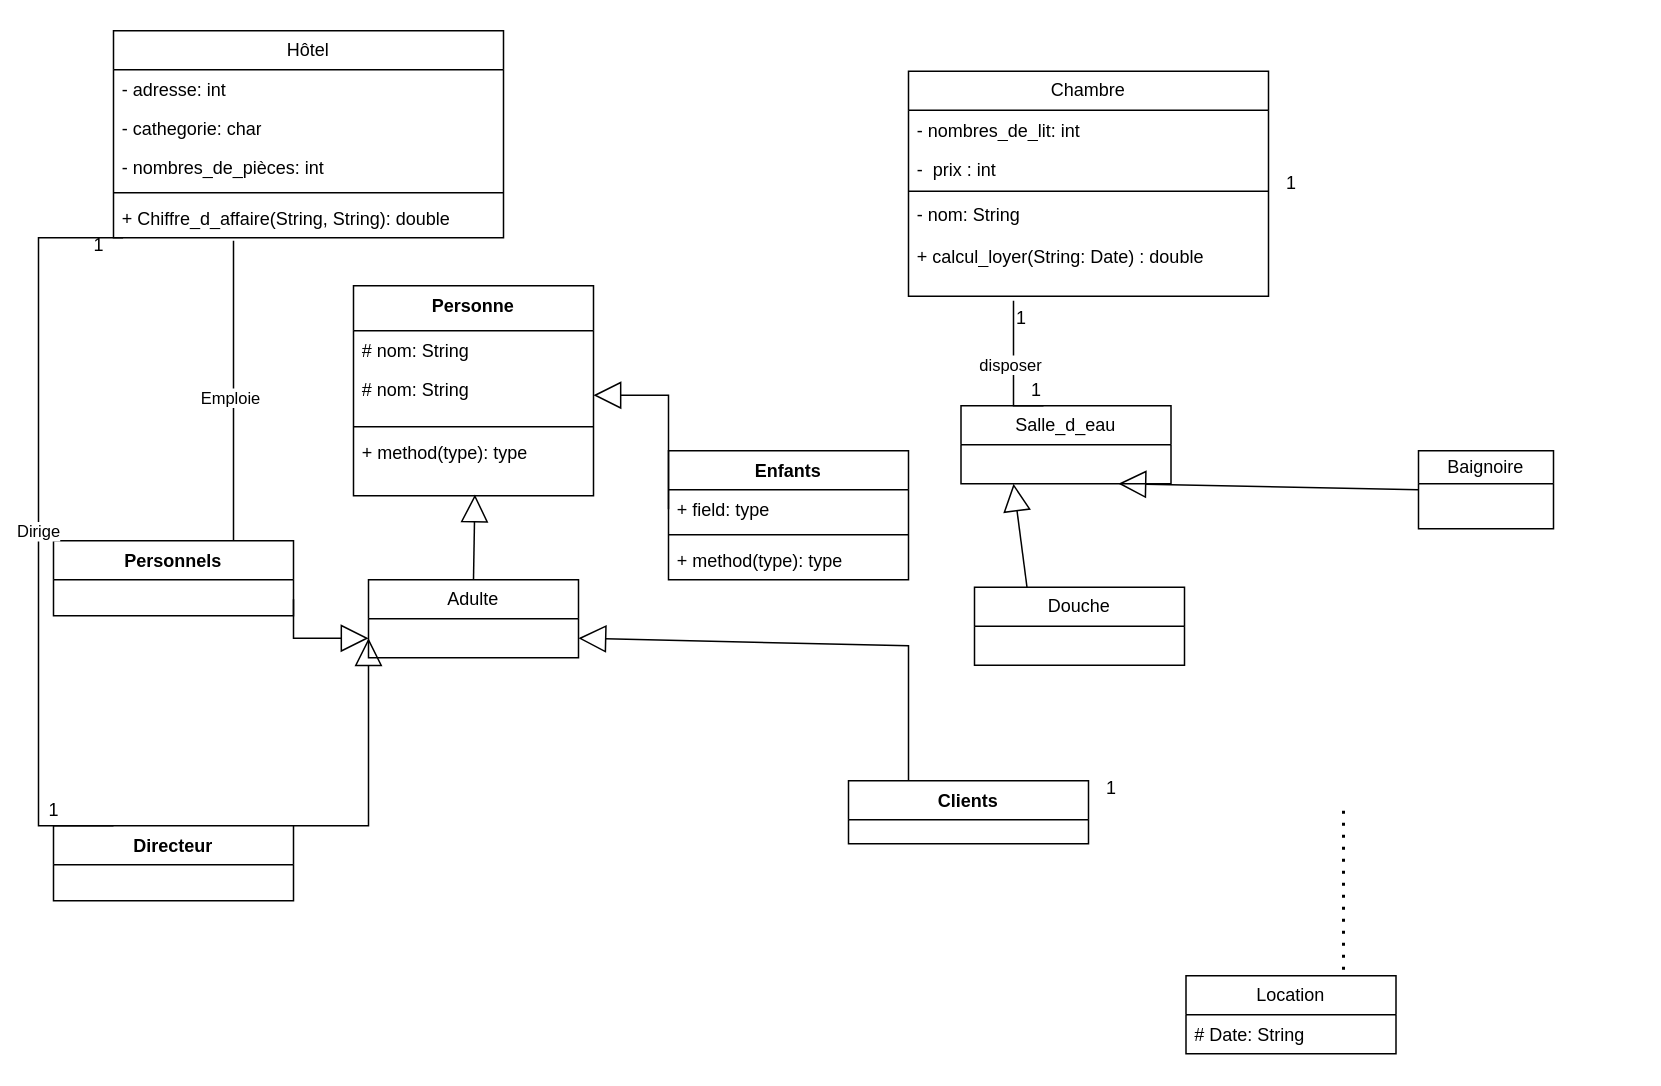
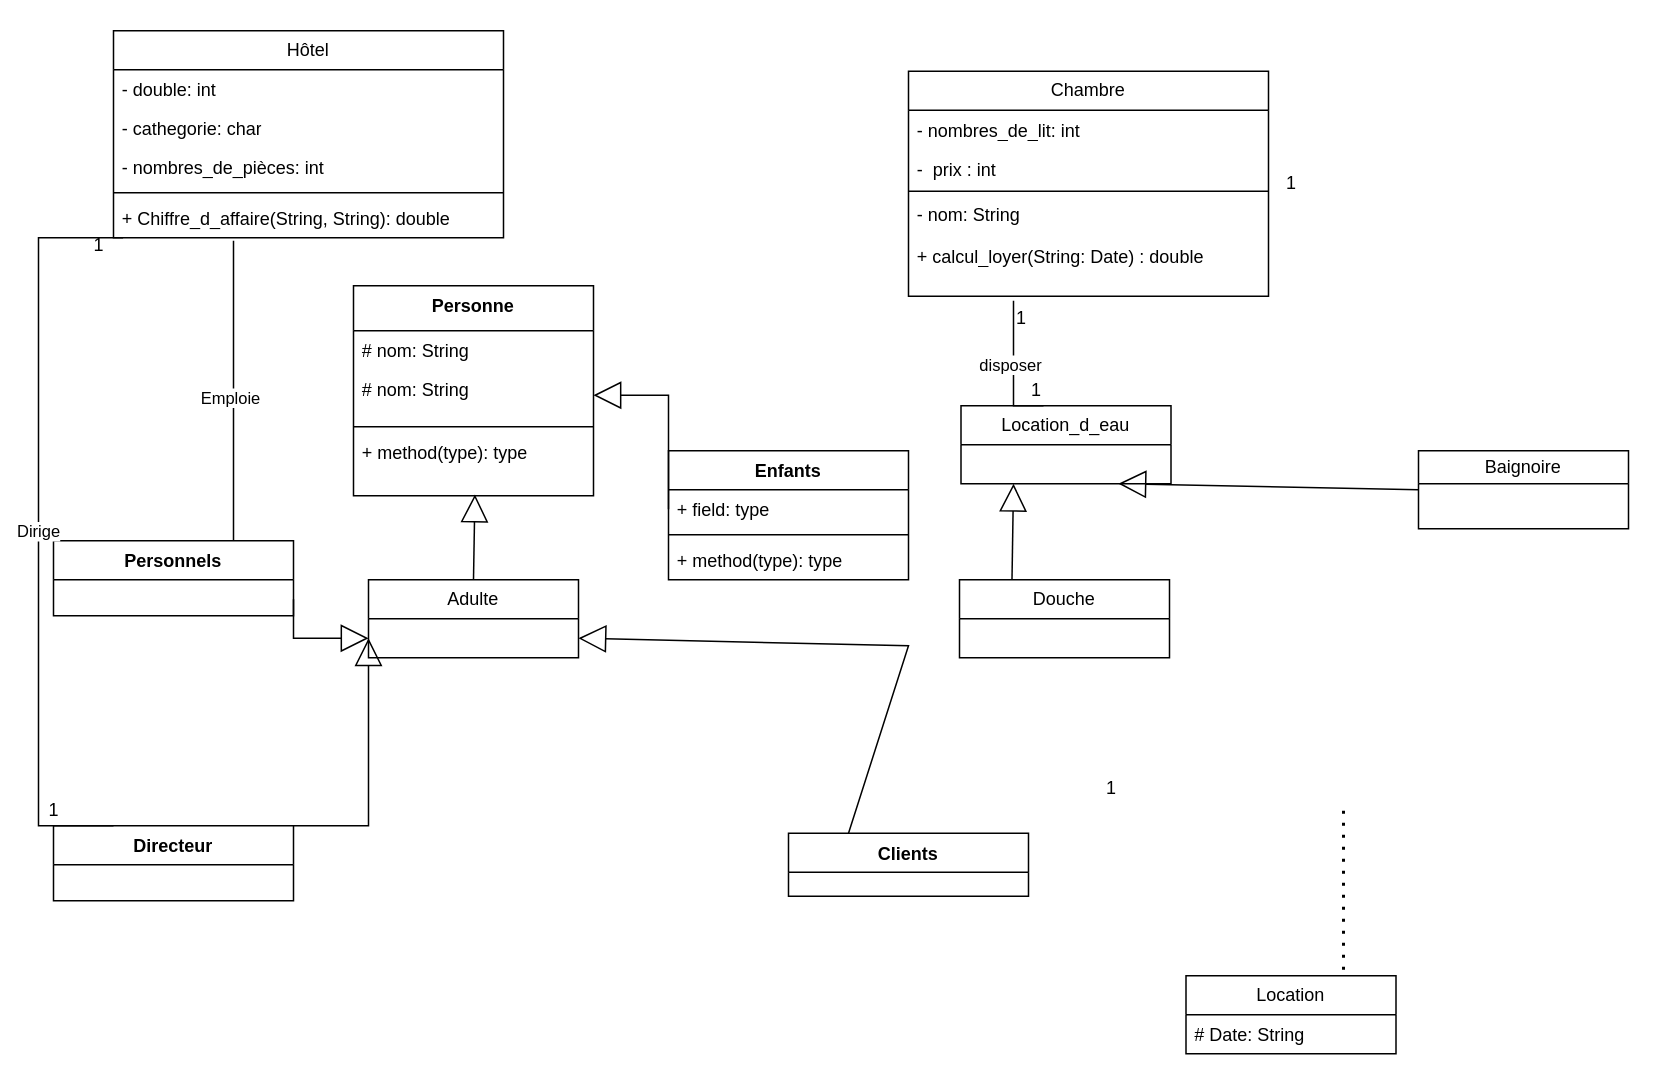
- <mxCell id="3" value="- adresse: int&amp;nbsp;" style="text;strokeColor=none;fillColor=none;align=left;verticalAlign=top;spacingLeft=4;spacingRight=4;overflow=hidden;rotatable=0;points=[[0,0.5],[1,0.5]];portConstraint=eastwest;whiteSpace=wrap;html=1;" parent="2" vertex="1"><mxGeometry y="26" width="260" height="26" as="geometry" /></mxCell>
+ <mxCell id="3" value="- double: int&amp;nbsp;" style="text;strokeColor=none;fillColor=none;align=left;verticalAlign=top;spacingLeft=4;spacingRight=4;overflow=hidden;rotatable=0;points=[[0,0.5],[1,0.5]];portConstraint=eastwest;whiteSpace=wrap;html=1;" parent="2" vertex="1"><mxGeometry y="26" width="260" height="26" as="geometry" /></mxCell>
- <mxCell id="40" value="Salle_d_eau" style="swimlane;fontStyle=0;childLayout=stackLayout;horizontal=1;startSize=26;fillColor=none;horizontalStack=0;resizeParent=1;resizeParentMax=0;resizeLast=0;collapsible=1;marginBottom=0;whiteSpace=wrap;html=1;" parent="1" vertex="1"><mxGeometry x="640" y="270" width="140" height="52" as="geometry" /></mxCell>
+ <mxCell id="40" value="Location_d_eau" style="swimlane;fontStyle=0;childLayout=stackLayout;horizontal=1;startSize=26;fillColor=none;horizontalStack=0;resizeParent=1;resizeParentMax=0;resizeLast=0;collapsible=1;marginBottom=0;whiteSpace=wrap;html=1;" parent="1" vertex="1"><mxGeometry x="640" y="270" width="140" height="52" as="geometry" /></mxCell>
- <mxCell id="42" value="Baignoire" style="swimlane;fontStyle=0;childLayout=stackLayout;horizontal=1;startSize=22;fillColor=none;horizontalStack=0;resizeParent=1;resizeParentMax=0;resizeLast=0;collapsible=1;marginBottom=0;whiteSpace=wrap;html=1;" parent="1" vertex="1"><mxGeometry x="945" y="300" width="90" height="52" as="geometry" /></mxCell>
+ <mxCell id="42" value="Baignoire" style="swimlane;fontStyle=0;childLayout=stackLayout;horizontal=1;startSize=22;fillColor=none;horizontalStack=0;resizeParent=1;resizeParentMax=0;resizeLast=0;collapsible=1;marginBottom=0;whiteSpace=wrap;html=1;" parent="1" vertex="1"><mxGeometry x="945" y="300" width="140" height="52" as="geometry" /></mxCell>
- <mxCell id="41" value="Douche" style="swimlane;fontStyle=0;childLayout=stackLayout;horizontal=1;startSize=26;fillColor=none;horizontalStack=0;resizeParent=1;resizeParentMax=0;resizeLast=0;collapsible=1;marginBottom=0;whiteSpace=wrap;html=1;" parent="1" vertex="1"><mxGeometry x="649" y="391" width="140" height="52" as="geometry" /></mxCell>
+ <mxCell id="41" value="Douche" style="swimlane;fontStyle=0;childLayout=stackLayout;horizontal=1;startSize=26;fillColor=none;horizontalStack=0;resizeParent=1;resizeParentMax=0;resizeLast=0;collapsible=1;marginBottom=0;whiteSpace=wrap;html=1;" parent="1" vertex="1"><mxGeometry x="639" y="386" width="140" height="52" as="geometry" /></mxCell>
- <mxCell id="24" value="Clients&lt;br&gt;" style="swimlane;fontStyle=1;align=center;verticalAlign=top;childLayout=stackLayout;horizontal=1;startSize=26;horizontalStack=0;resizeParent=1;resizeParentMax=0;resizeLast=0;collapsible=1;marginBottom=0;whiteSpace=wrap;html=1;" parent="1" vertex="1"><mxGeometry x="565" y="520" width="160" height="42" as="geometry" /></mxCell>
+ <mxCell id="24" value="Clients&lt;br&gt;" style="swimlane;fontStyle=1;align=center;verticalAlign=top;childLayout=stackLayout;horizontal=1;startSize=26;horizontalStack=0;resizeParent=1;resizeParentMax=0;resizeLast=0;collapsible=1;marginBottom=0;whiteSpace=wrap;html=1;" parent="1" vertex="1"><mxGeometry x="525" y="555" width="160" height="42" as="geometry" /></mxCell>
